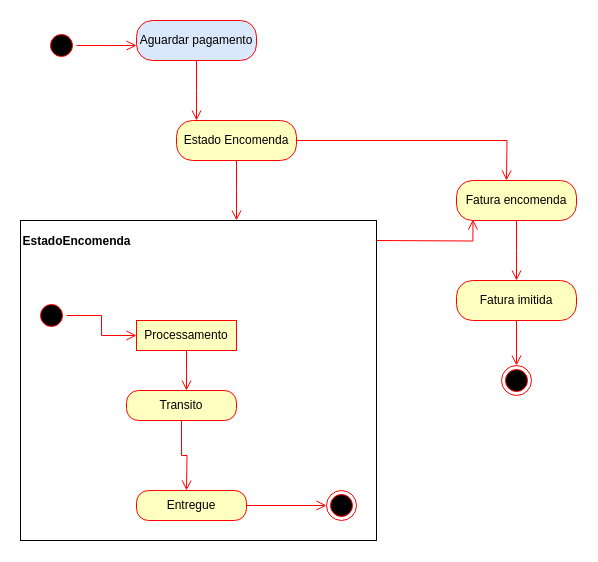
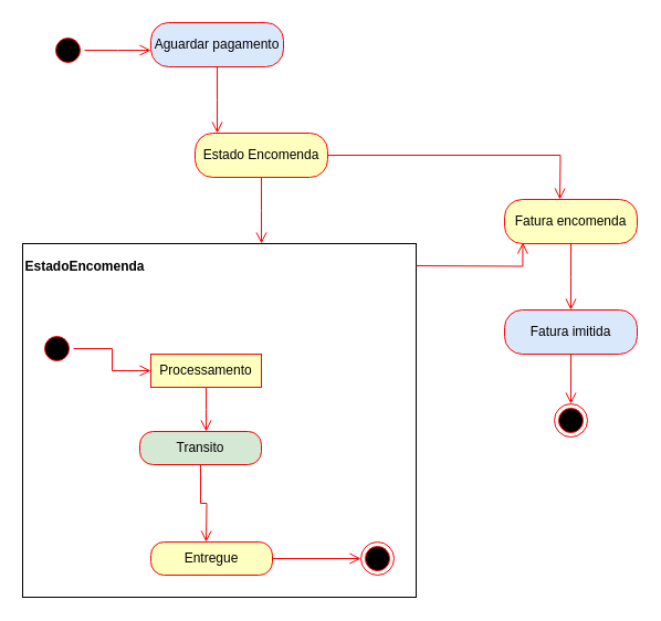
- <mxCell id="23" value="Fatura imitida" style="rounded=1;whiteSpace=wrap;html=1;arcSize=40;fontColor=#000000;fillColor=#ffffc0;strokeColor=#ff0000;" parent="1" vertex="1"><mxGeometry x="456" y="280" width="120" height="40" as="geometry" /></mxCell>
+ <mxCell id="23" value="Fatura imitida" style="rounded=1;whiteSpace=wrap;html=1;arcSize=40;fontColor=#000000;fillColor=#dae8fc;strokeColor=#ff0000;" parent="1" vertex="1"><mxGeometry x="456" y="280" width="120" height="40" as="geometry" /></mxCell>
- <mxCell id="17" value="Transito" style="rounded=1;whiteSpace=wrap;html=1;arcSize=40;fontColor=#000000;fillColor=#ffffc0;strokeColor=#ff0000;" parent="1" vertex="1"><mxGeometry x="126" y="390" width="110" height="30" as="geometry" /></mxCell>
+ <mxCell id="17" value="Transito" style="rounded=1;whiteSpace=wrap;html=1;arcSize=40;fontColor=#000000;fillColor=#d5e8d4;strokeColor=#ff0000;" parent="1" vertex="1"><mxGeometry x="126" y="390" width="110" height="30" as="geometry" /></mxCell>
